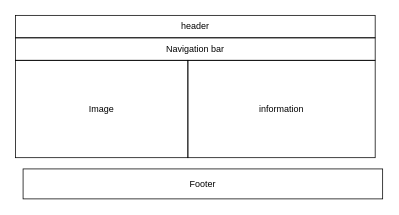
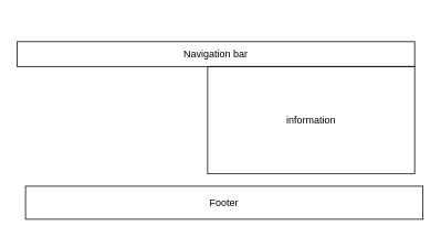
- <mxCell id="4" value="header" style="text;html=1;strokeColor=default;fillColor=none;align=center;verticalAlign=middle;whiteSpace=wrap;rounded=0;" vertex="1" parent="1"><mxGeometry x="20" y="20" width="480" height="30" as="geometry" /></mxCell>
- <mxCell id="3" value="Image" style="text;html=1;strokeColor=default;fillColor=none;align=center;verticalAlign=middle;whiteSpace=wrap;rounded=0;" vertex="1" parent="1"><mxGeometry x="20" y="80" width="230" height="130" as="geometry" /></mxCell>
